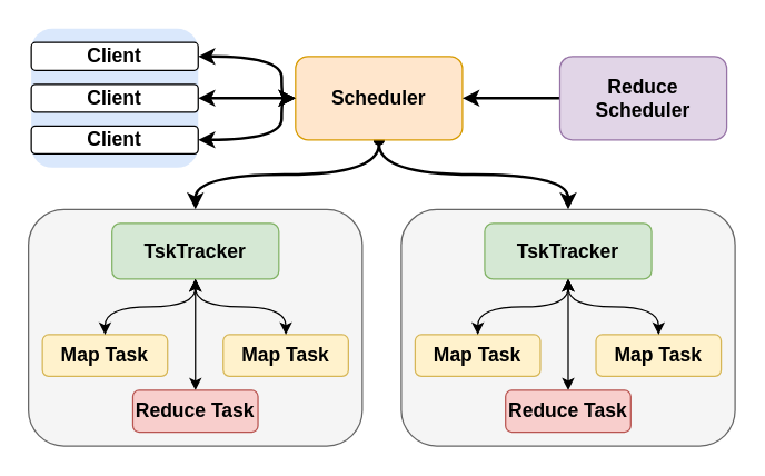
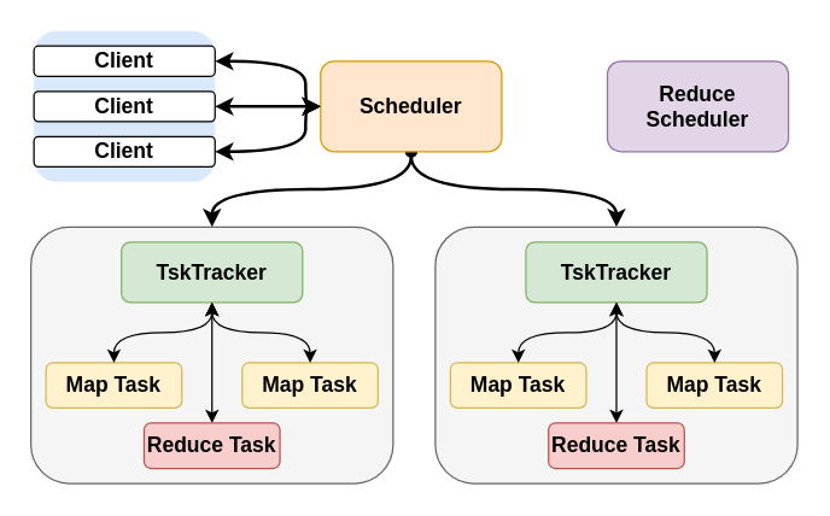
- <mxCell id="8" value="" style="edgeStyle=orthogonalEdgeStyle;rounded=0;orthogonalLoop=1;jettySize=auto;html=1;strokeWidth=2;fontSize=14;fontStyle=1" edge="1" parent="1" source="9" target="6"><mxGeometry relative="1" as="geometry" /></mxCell>
